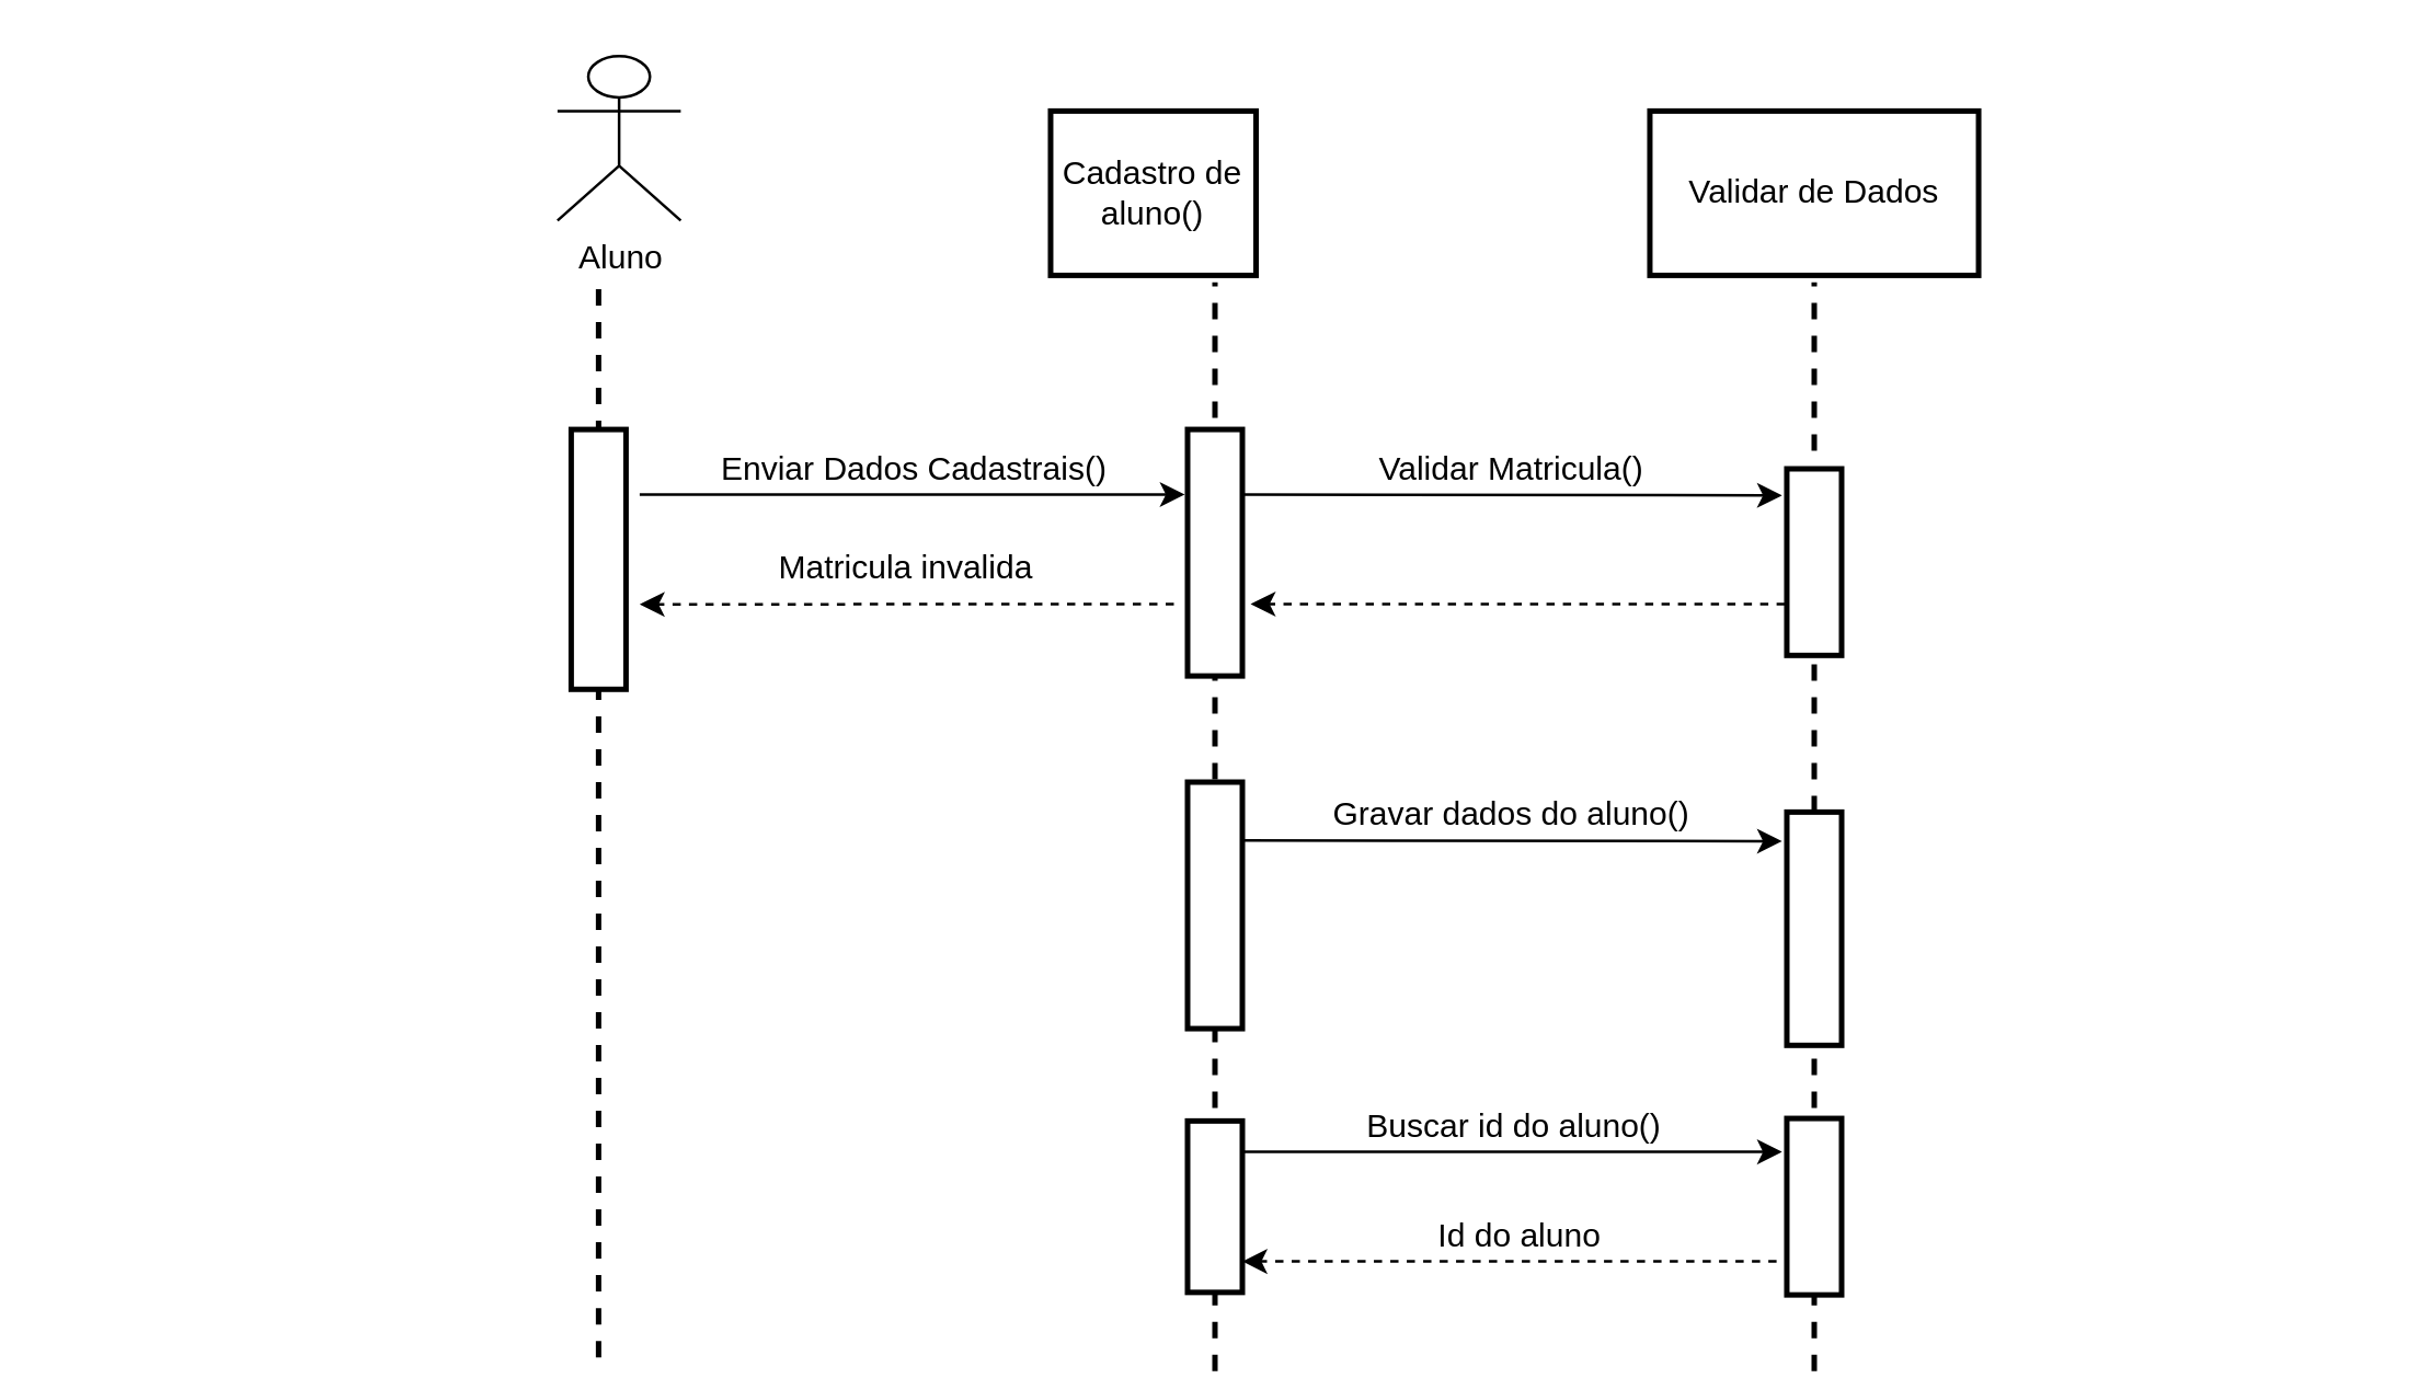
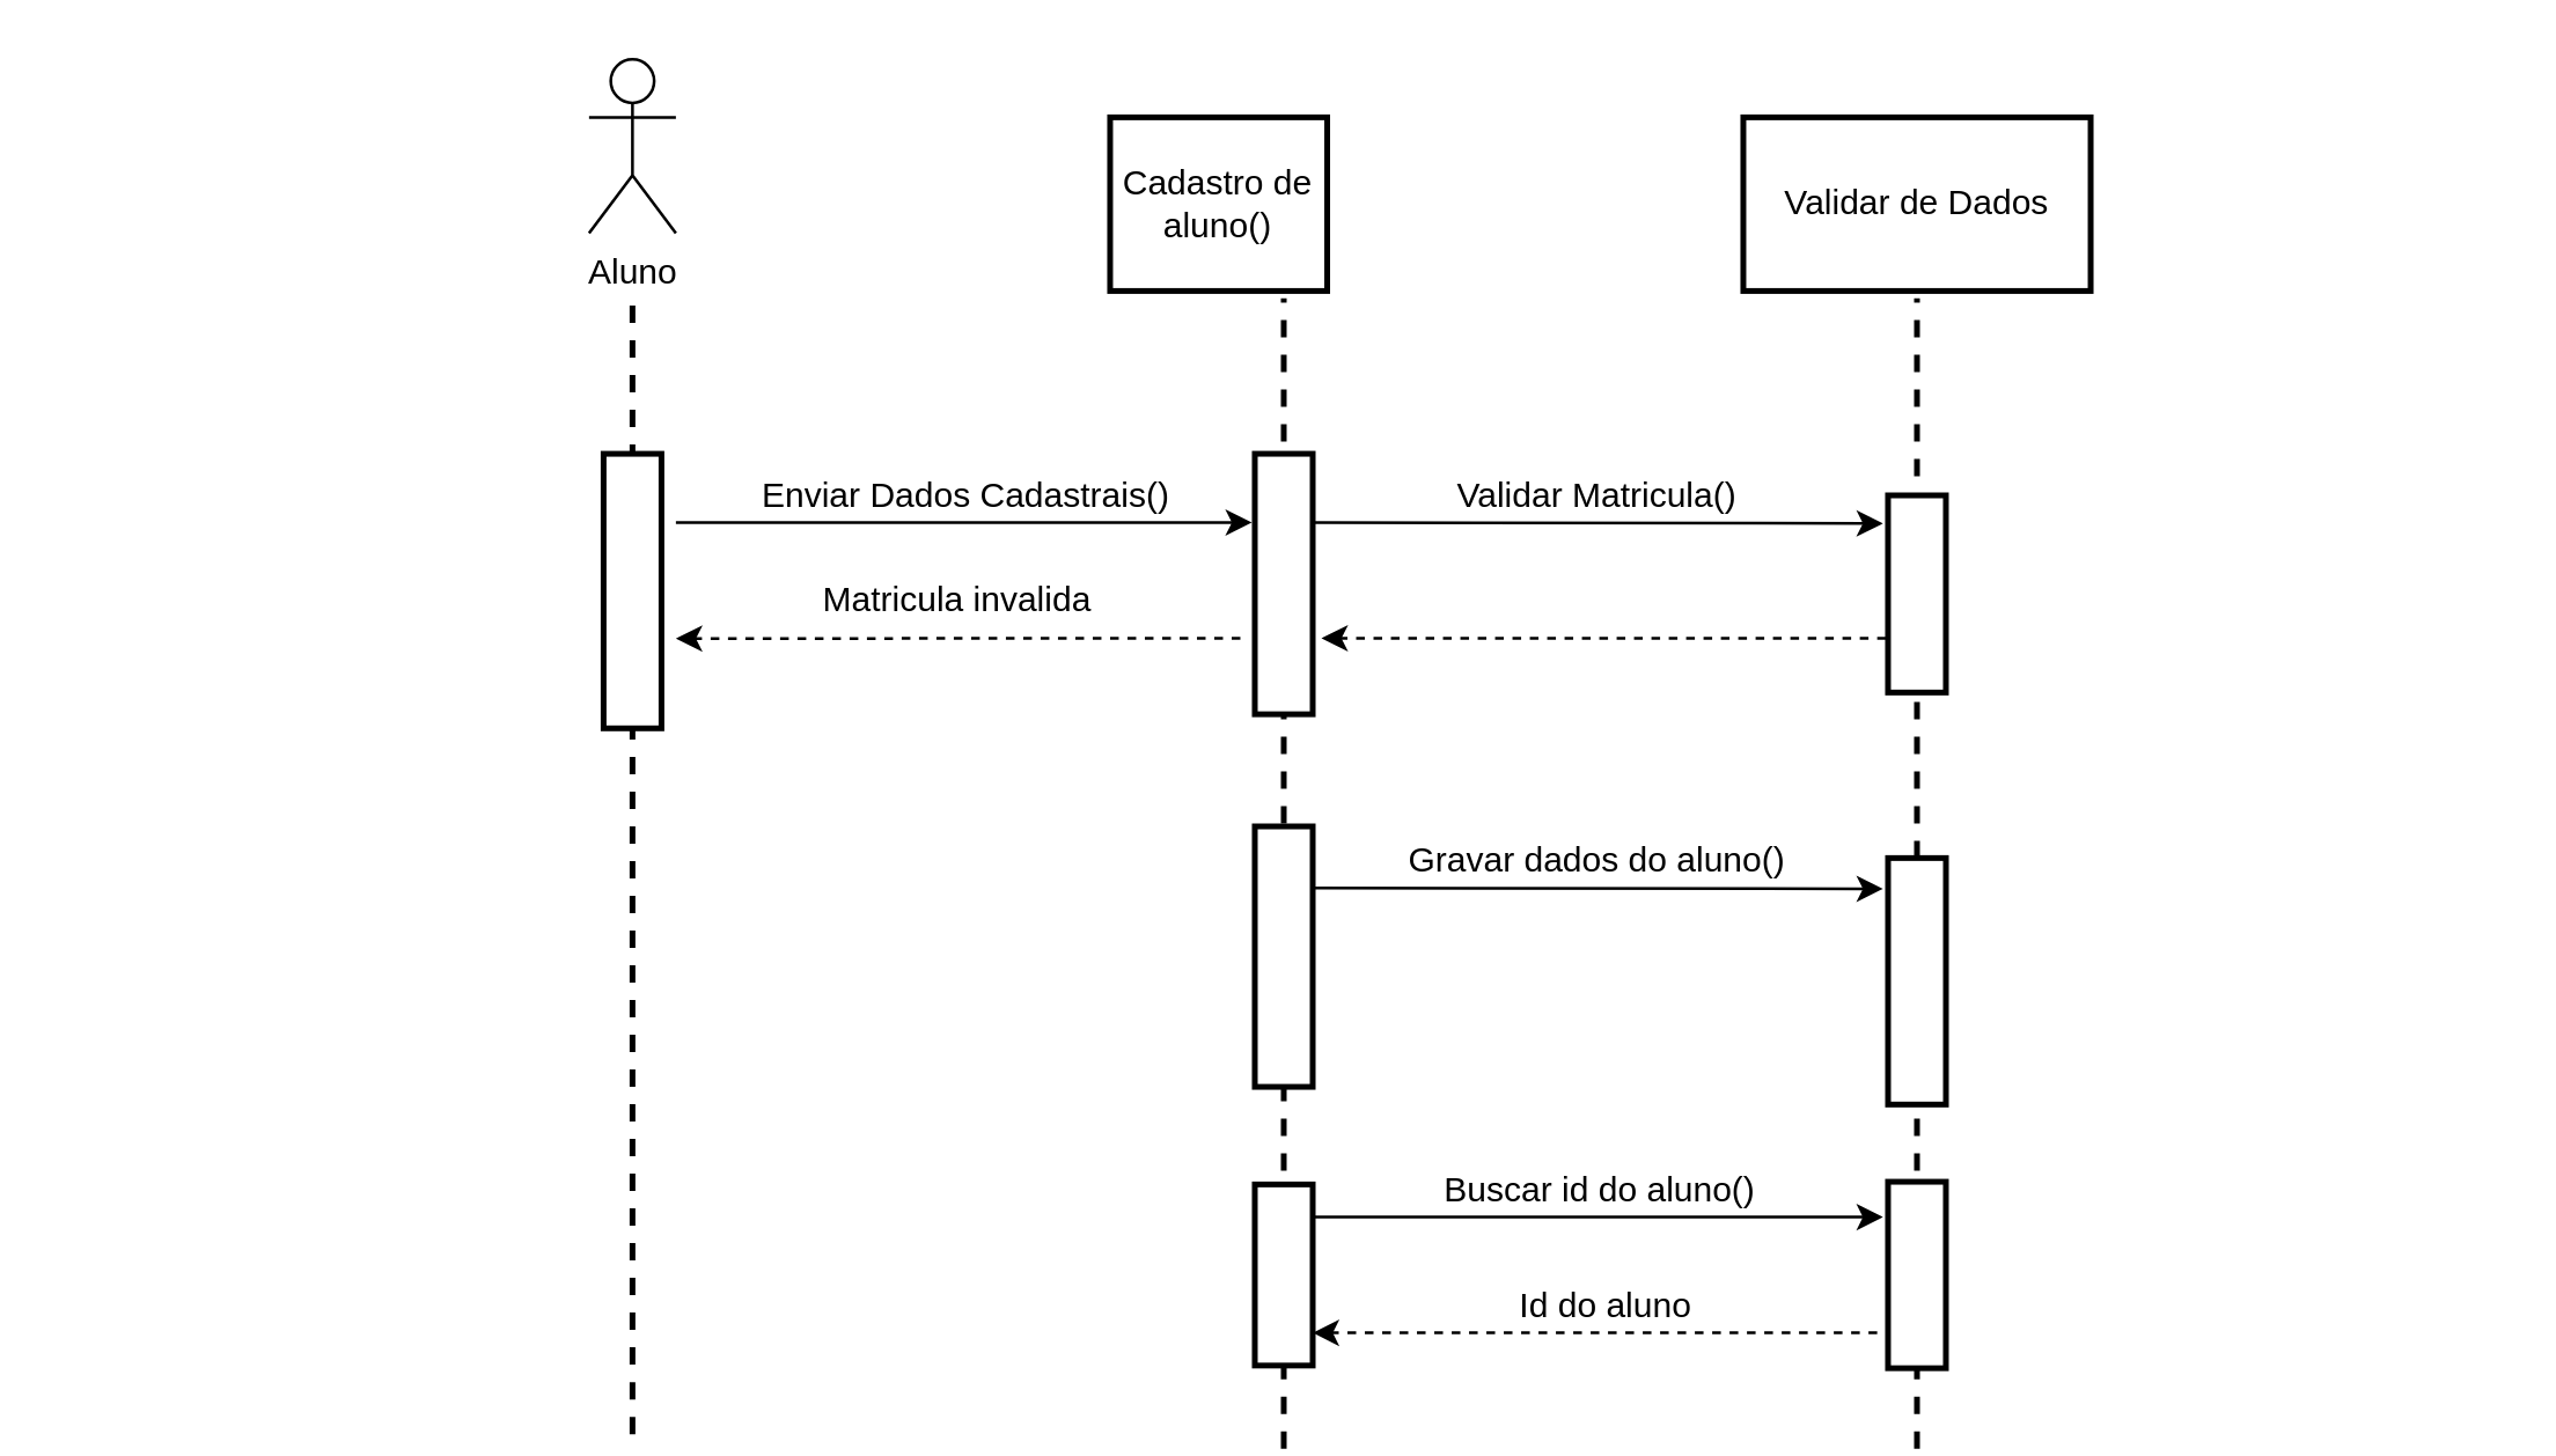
- <mxCell id="2" value="Aluno" style="shape=umlActor;verticalLabelPosition=bottom;labelBackgroundColor=#ffffff;verticalAlign=top;html=1;outlineConnect=0;" parent="1" vertex="1"><mxGeometry x="203" y="20" width="45" height="60" as="geometry" /></mxCell>
+ <mxCell id="2" value="Aluno" style="shape=umlActor;verticalLabelPosition=bottom;labelBackgroundColor=#ffffff;verticalAlign=top;html=1;outlineConnect=0;" parent="1" vertex="1"><mxGeometry x="203" y="20" width="30" height="60" as="geometry" /></mxCell>
